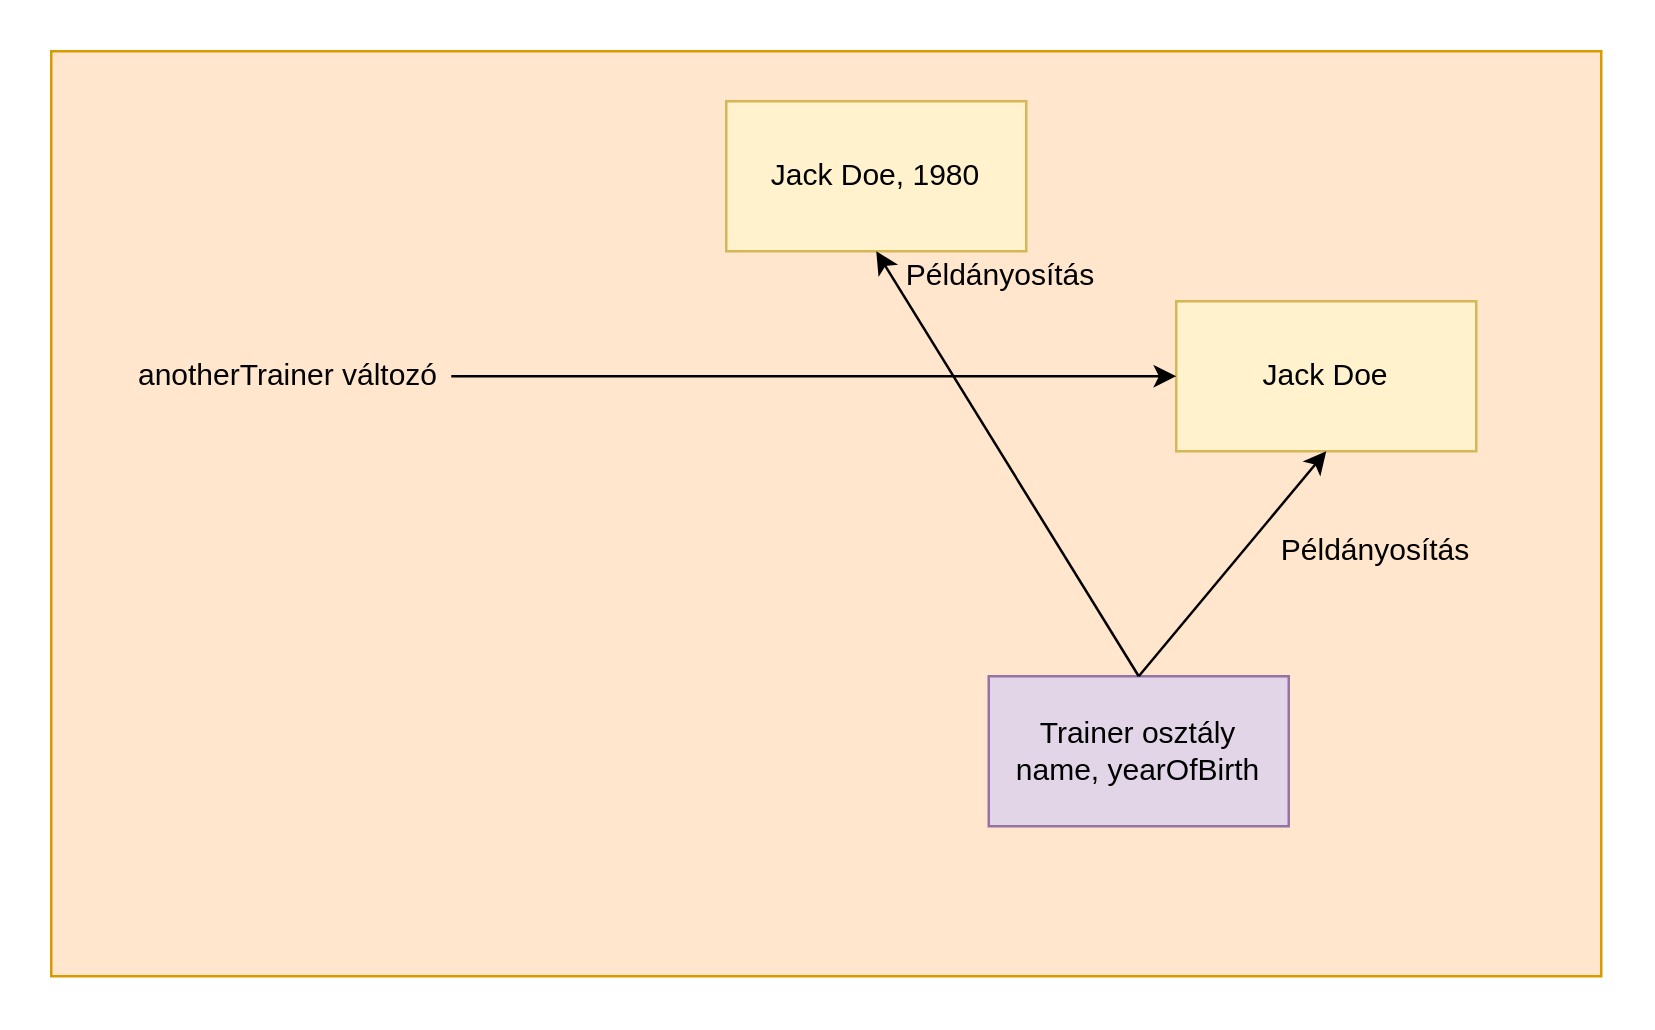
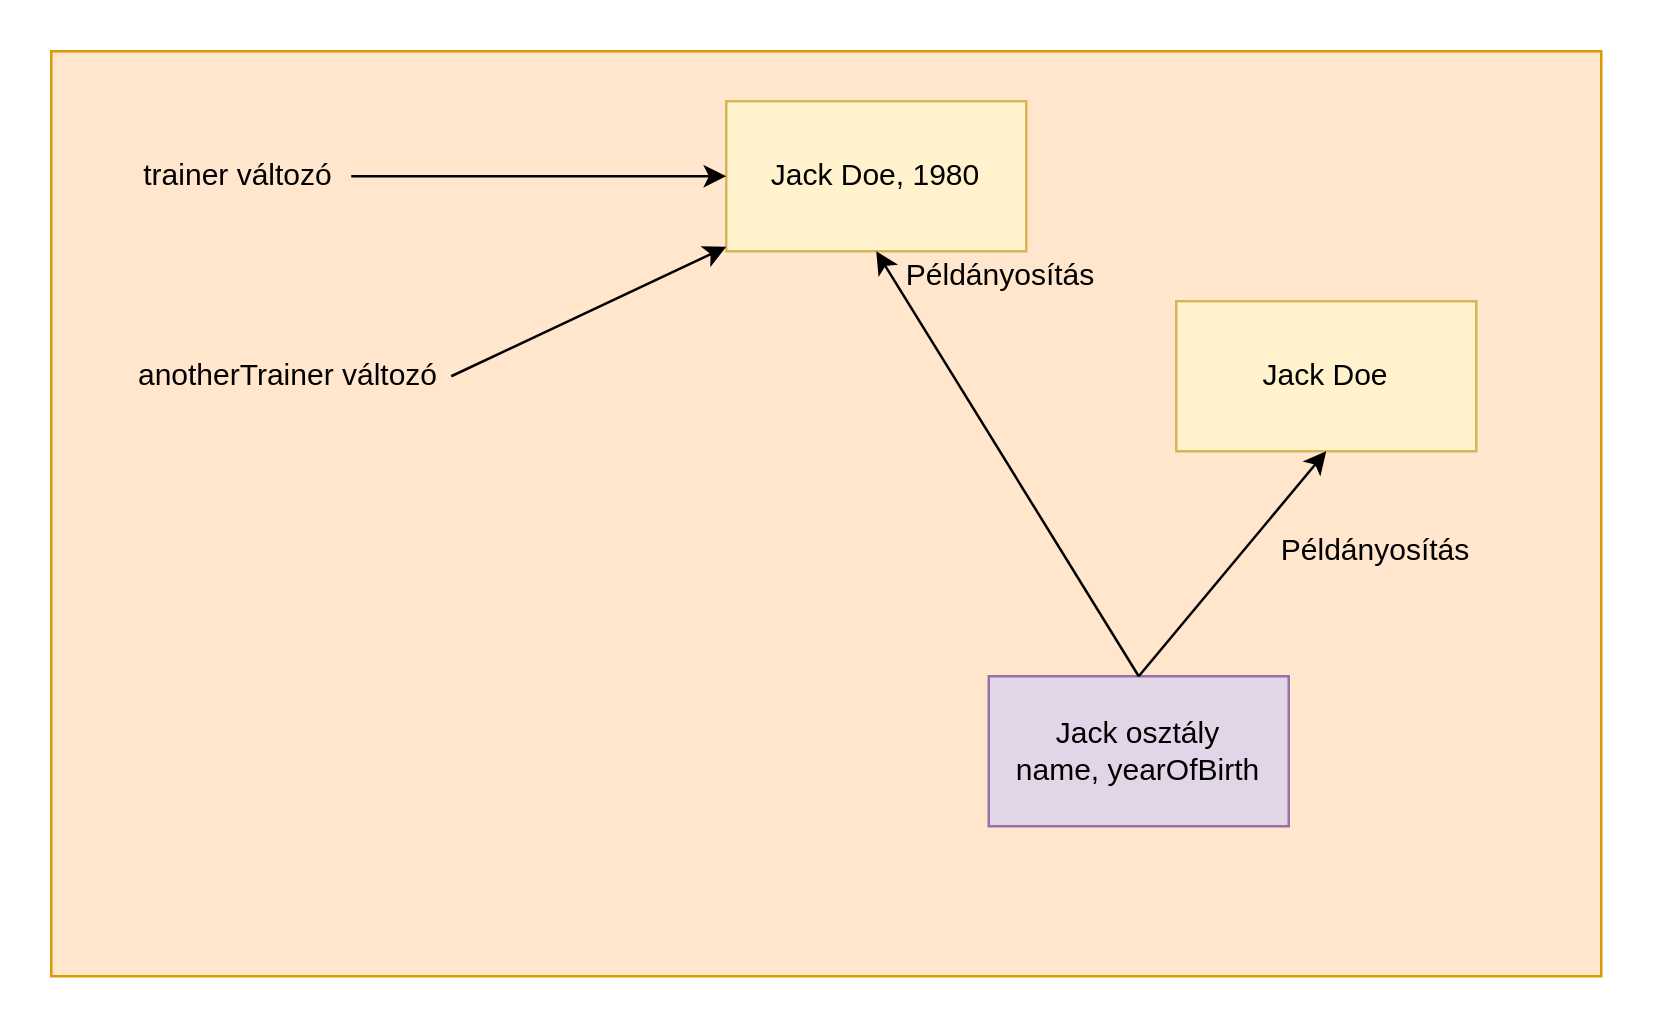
+ <mxCell id="10" value="trainer változó" style="text;html=1;strokeColor=none;fillColor=none;align=center;verticalAlign=middle;whiteSpace=wrap;rounded=0;" vertex="1" parent="1"><mxGeometry x="50" y="60" width="90" height="20" as="geometry" /></mxCell>
+ <mxCell id="12" value="" style="endArrow=classic;html=1;entryX=0;entryY=0.5;entryDx=0;entryDy=0;exitX=1;exitY=0.5;exitDx=0;exitDy=0;" edge="1" parent="1" source="10" target="4"><mxGeometry width="50" height="50" relative="1" as="geometry"><mxPoint x="300" y="410" as="sourcePoint" /><mxPoint x="350" y="360" as="targetPoint" /></mxGeometry></mxCell>
- <mxCell id="13" value="" style="endArrow=classic;html=1;entryX=0;entryY=0.5;entryDx=0;entryDy=0;exitX=1;exitY=0.5;exitDx=0;exitDy=0;" edge="1" parent="1" source="11" target="5"><mxGeometry width="50" height="50" relative="1" as="geometry"><mxPoint x="150" y="80" as="sourcePoint" /><mxPoint x="300" y="80" as="targetPoint" /></mxGeometry></mxCell>
+ <mxCell id="13" value="" style="endArrow=classic;html=1;exitX=1;exitY=0.5;exitDx=0;exitDy=0;" edge="1" parent="1" source="11" target="4"><mxGeometry width="50" height="50" relative="1" as="geometry"><mxPoint x="150" y="80" as="sourcePoint" /><mxPoint x="300" y="80" as="targetPoint" /></mxGeometry></mxCell>
- <mxCell id="3" value="Trainer osztály&lt;br&gt;name, yearOfBirth" style="rounded=0;whiteSpace=wrap;html=1;fillColor=#e1d5e7;strokeColor=#9673a6;" vertex="1" parent="1"><mxGeometry x="395" y="270" width="120" height="60" as="geometry" /></mxCell>
+ <mxCell id="3" value="Jack osztály&lt;br&gt;name, yearOfBirth" style="rounded=0;whiteSpace=wrap;html=1;fillColor=#e1d5e7;strokeColor=#9673a6;" vertex="1" parent="1"><mxGeometry x="395" y="270" width="120" height="60" as="geometry" /></mxCell>
